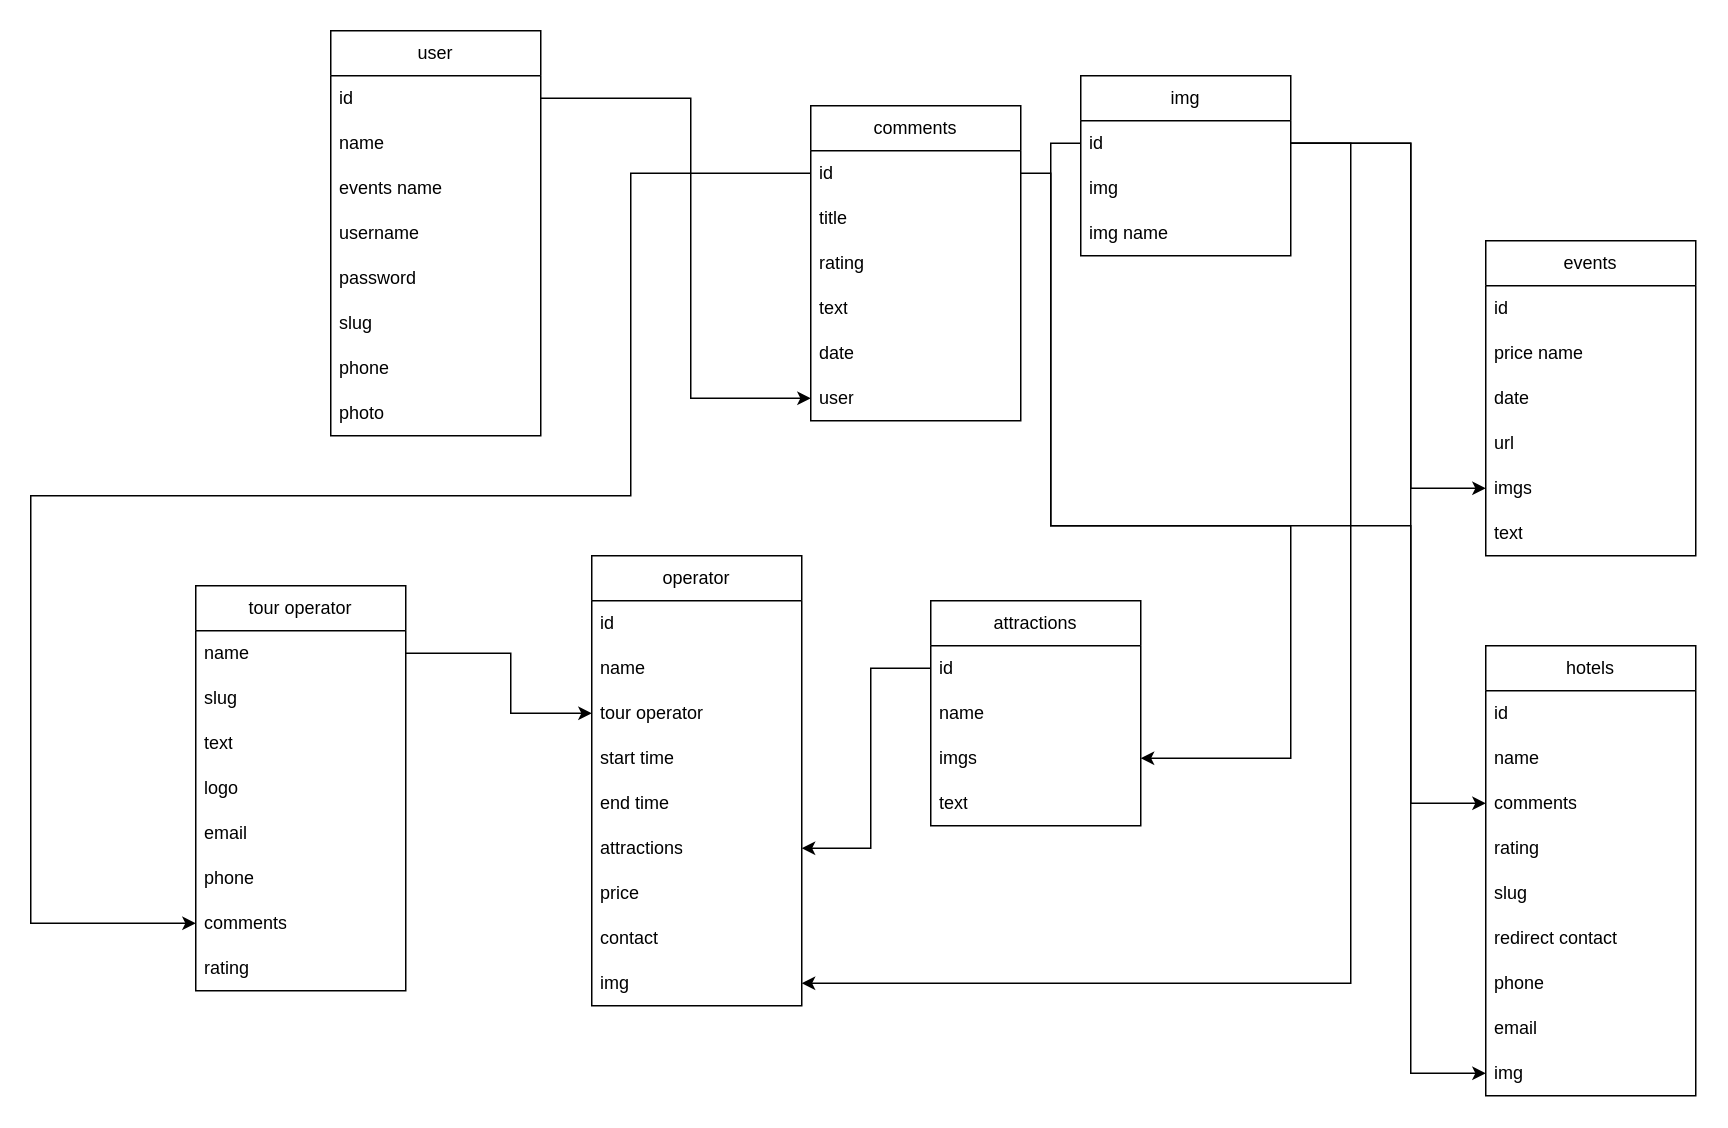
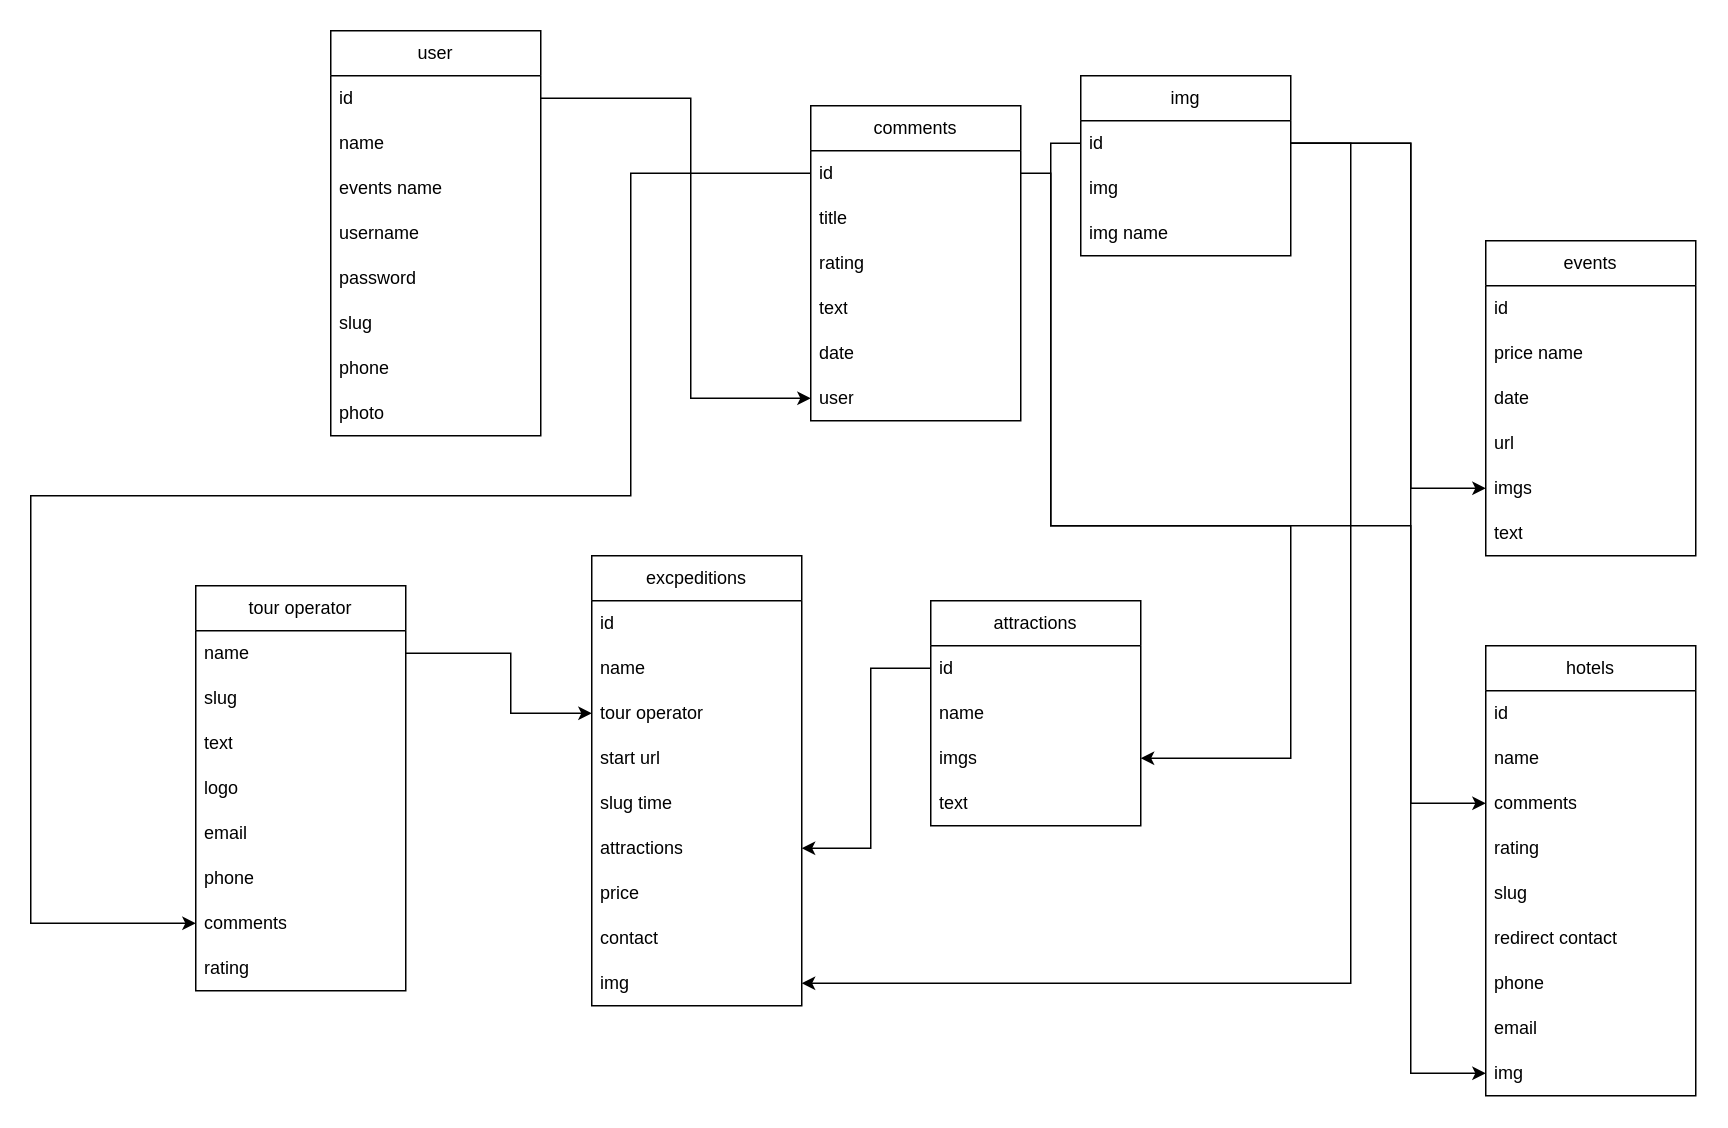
- <mxCell id="29" value="operator " style="swimlane;fontStyle=0;childLayout=stackLayout;horizontal=1;startSize=30;horizontalStack=0;resizeParent=1;resizeParentMax=0;resizeLast=0;collapsible=1;marginBottom=0;whiteSpace=wrap;html=1;direction=east;" vertex="1" parent="1"><mxGeometry x="394" y="370" width="140" height="300" as="geometry" /></mxCell>
+ <mxCell id="29" value="excpeditions " style="swimlane;fontStyle=0;childLayout=stackLayout;horizontal=1;startSize=30;horizontalStack=0;resizeParent=1;resizeParentMax=0;resizeLast=0;collapsible=1;marginBottom=0;whiteSpace=wrap;html=1;direction=east;" vertex="1" parent="1"><mxGeometry x="394" y="370" width="140" height="300" as="geometry" /></mxCell>
- <mxCell id="33" value="start time" style="text;strokeColor=none;fillColor=none;align=left;verticalAlign=middle;spacingLeft=4;spacingRight=4;overflow=hidden;points=[[0,0.5],[1,0.5]];portConstraint=eastwest;rotatable=0;whiteSpace=wrap;html=1;" vertex="1" parent="29"><mxGeometry y="120" width="140" height="30" as="geometry" /></mxCell>
+ <mxCell id="33" value="start url" style="text;strokeColor=none;fillColor=none;align=left;verticalAlign=middle;spacingLeft=4;spacingRight=4;overflow=hidden;points=[[0,0.5],[1,0.5]];portConstraint=eastwest;rotatable=0;whiteSpace=wrap;html=1;" vertex="1" parent="29"><mxGeometry y="120" width="140" height="30" as="geometry" /></mxCell>
- <mxCell id="34" value="end time" style="text;strokeColor=none;fillColor=none;align=left;verticalAlign=middle;spacingLeft=4;spacingRight=4;overflow=hidden;points=[[0,0.5],[1,0.5]];portConstraint=eastwest;rotatable=0;whiteSpace=wrap;html=1;" vertex="1" parent="29"><mxGeometry y="150" width="140" height="30" as="geometry" /></mxCell>
+ <mxCell id="34" value="slug time" style="text;strokeColor=none;fillColor=none;align=left;verticalAlign=middle;spacingLeft=4;spacingRight=4;overflow=hidden;points=[[0,0.5],[1,0.5]];portConstraint=eastwest;rotatable=0;whiteSpace=wrap;html=1;" vertex="1" parent="29"><mxGeometry y="150" width="140" height="30" as="geometry" /></mxCell>
